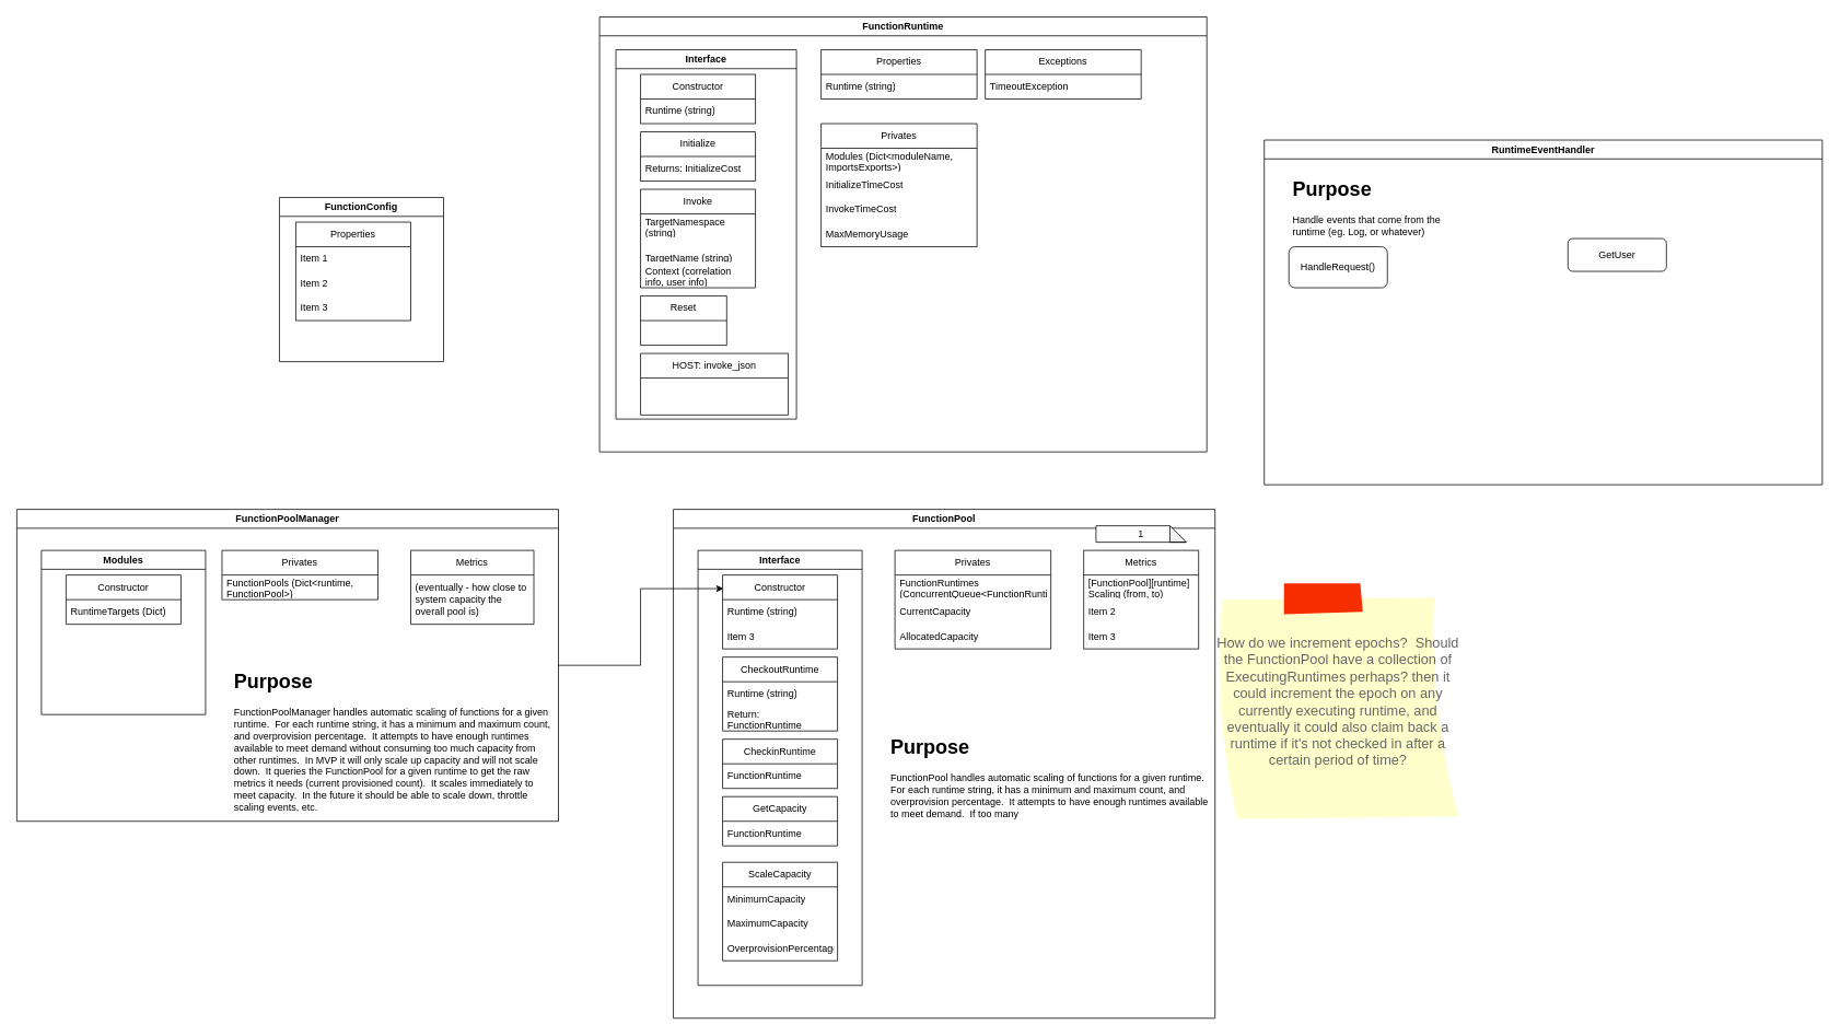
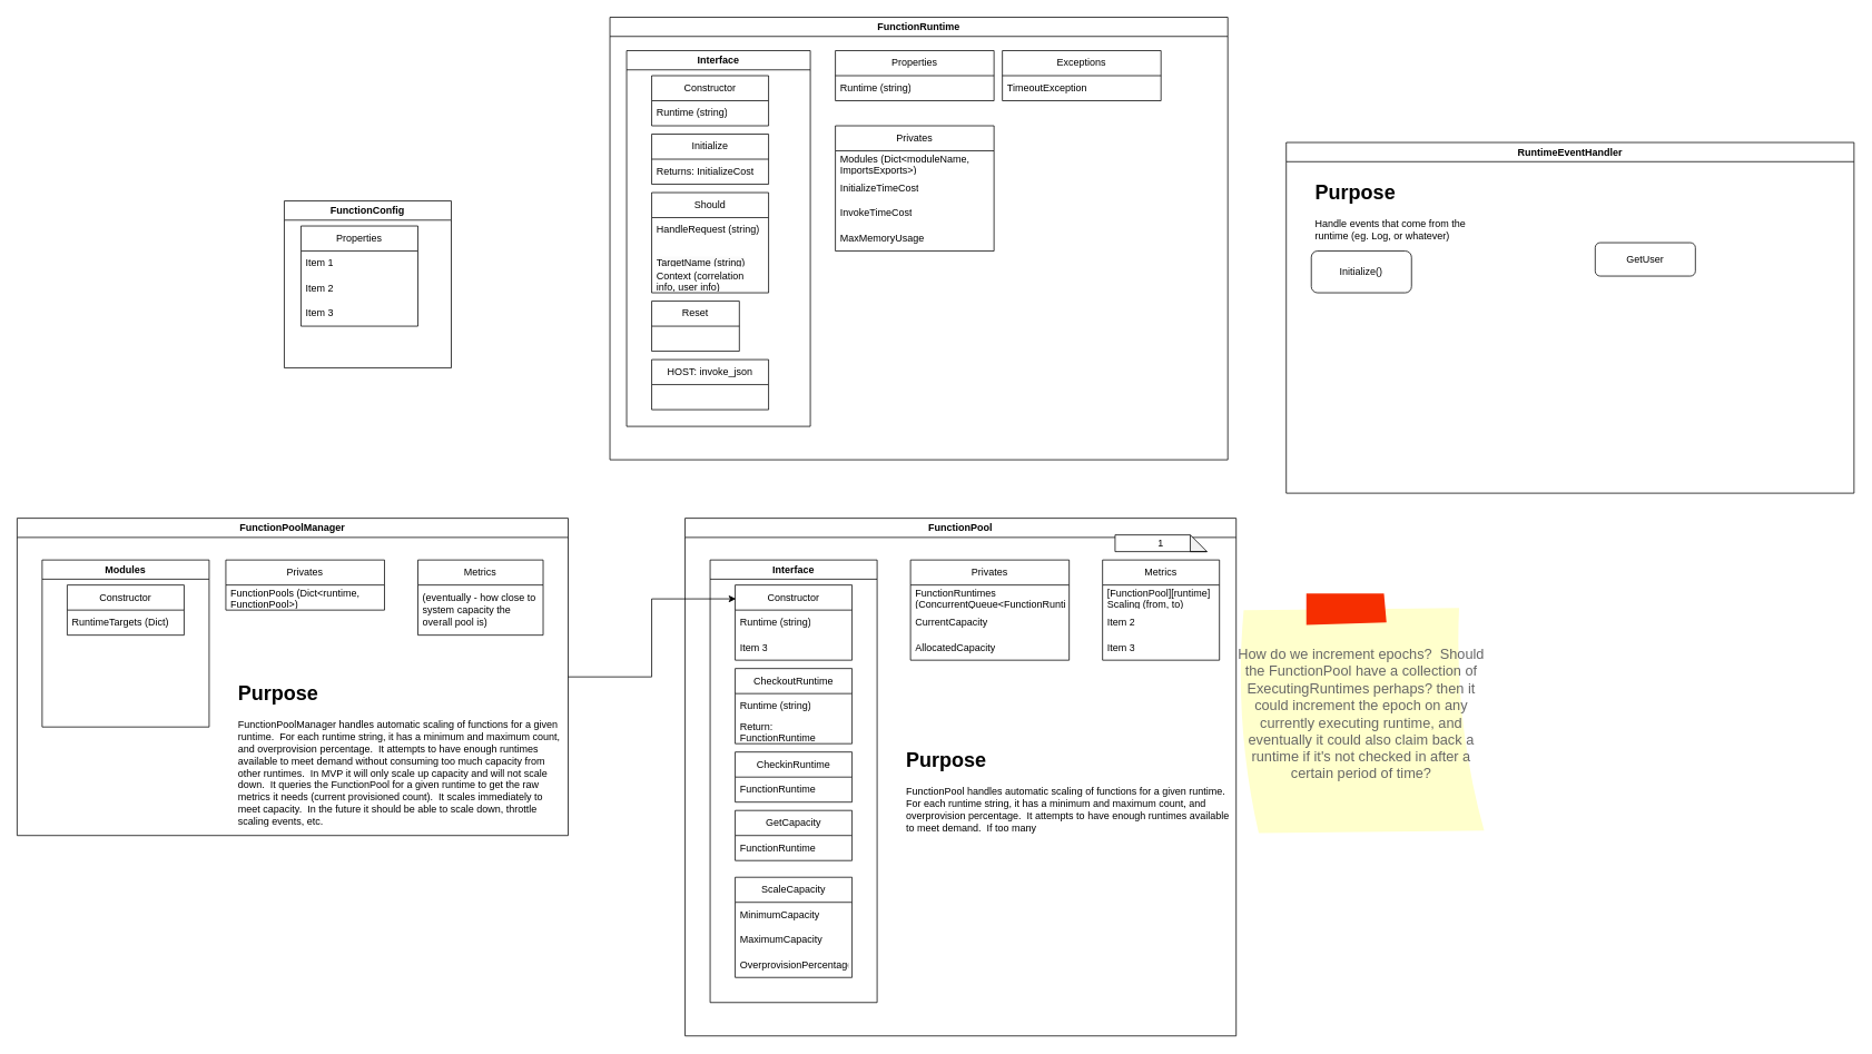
- <mxCell id="34" value="Invoke" style="swimlane;fontStyle=0;childLayout=stackLayout;horizontal=1;startSize=30;horizontalStack=0;resizeParent=1;resizeParentMax=0;resizeLast=0;collapsible=1;marginBottom=0;whiteSpace=wrap;html=1;" vertex="1" parent="31"><mxGeometry x="30" y="170" width="140" height="120" as="geometry" /></mxCell>
+ <mxCell id="34" value="Should" style="swimlane;fontStyle=0;childLayout=stackLayout;horizontal=1;startSize=30;horizontalStack=0;resizeParent=1;resizeParentMax=0;resizeLast=0;collapsible=1;marginBottom=0;whiteSpace=wrap;html=1;" vertex="1" parent="31"><mxGeometry x="30" y="170" width="140" height="120" as="geometry" /></mxCell>
- <mxCell id="35" value="TargetNamespace (string)" style="text;strokeColor=none;fillColor=none;align=left;verticalAlign=middle;spacingLeft=4;spacingRight=4;overflow=hidden;points=[[0,0.5],[1,0.5]];portConstraint=eastwest;rotatable=0;whiteSpace=wrap;html=1;" vertex="1" parent="34"><mxGeometry y="30" width="140" height="30" as="geometry" /></mxCell>
+ <mxCell id="35" value="HandleRequest (string)" style="text;strokeColor=none;fillColor=none;align=left;verticalAlign=middle;spacingLeft=4;spacingRight=4;overflow=hidden;points=[[0,0.5],[1,0.5]];portConstraint=eastwest;rotatable=0;whiteSpace=wrap;html=1;" vertex="1" parent="34"><mxGeometry y="30" width="140" height="30" as="geometry" /></mxCell>
- <mxCell id="68" value="HandleRequest()" style="rounded=1;whiteSpace=wrap;html=1;" vertex="1" parent="65"><mxGeometry x="30" y="130" width="120" height="50" as="geometry" /></mxCell>
+ <mxCell id="68" value="Initialize()" style="rounded=1;whiteSpace=wrap;html=1;" vertex="1" parent="65"><mxGeometry x="30" y="130" width="120" height="50" as="geometry" /></mxCell>
- <mxCell id="41" value="HOST: invoke_json" style="swimlane;fontStyle=0;childLayout=stackLayout;horizontal=1;startSize=30;horizontalStack=0;resizeParent=1;resizeParentMax=0;resizeLast=0;collapsible=1;marginBottom=0;whiteSpace=wrap;html=1;" vertex="1" parent="31"><mxGeometry x="30" y="370" width="180" height="75" as="geometry" /></mxCell>
+ <mxCell id="41" value="HOST: invoke_json" style="swimlane;fontStyle=0;childLayout=stackLayout;horizontal=1;startSize=30;horizontalStack=0;resizeParent=1;resizeParentMax=0;resizeLast=0;collapsible=1;marginBottom=0;whiteSpace=wrap;html=1;" vertex="1" parent="31"><mxGeometry x="30" y="370" width="140" height="60" as="geometry" /></mxCell>
